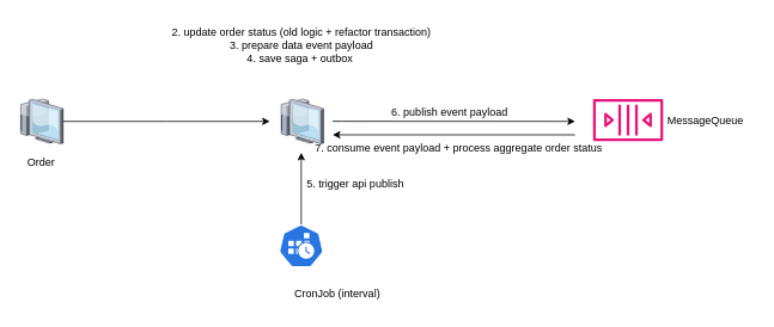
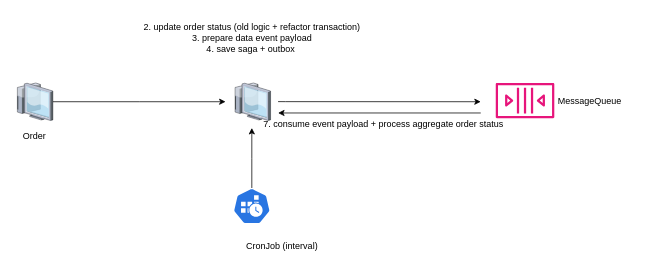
- <mxCell id="12" value="6. publish event payload" style="text;html=1;align=center;verticalAlign=middle;resizable=0;points=[];autosize=1;strokeColor=none;fillColor=none;" vertex="1" parent="1"><mxGeometry x="425" y="110" width="150" height="30" as="geometry" /></mxCell>
- <mxCell id="11" value="5. trigger api publish" style="text;html=1;align=center;verticalAlign=middle;resizable=0;points=[];autosize=1;strokeColor=none;fillColor=none;" vertex="1" parent="1"><mxGeometry x="330" y="190" width="130" height="30" as="geometry" /></mxCell>
